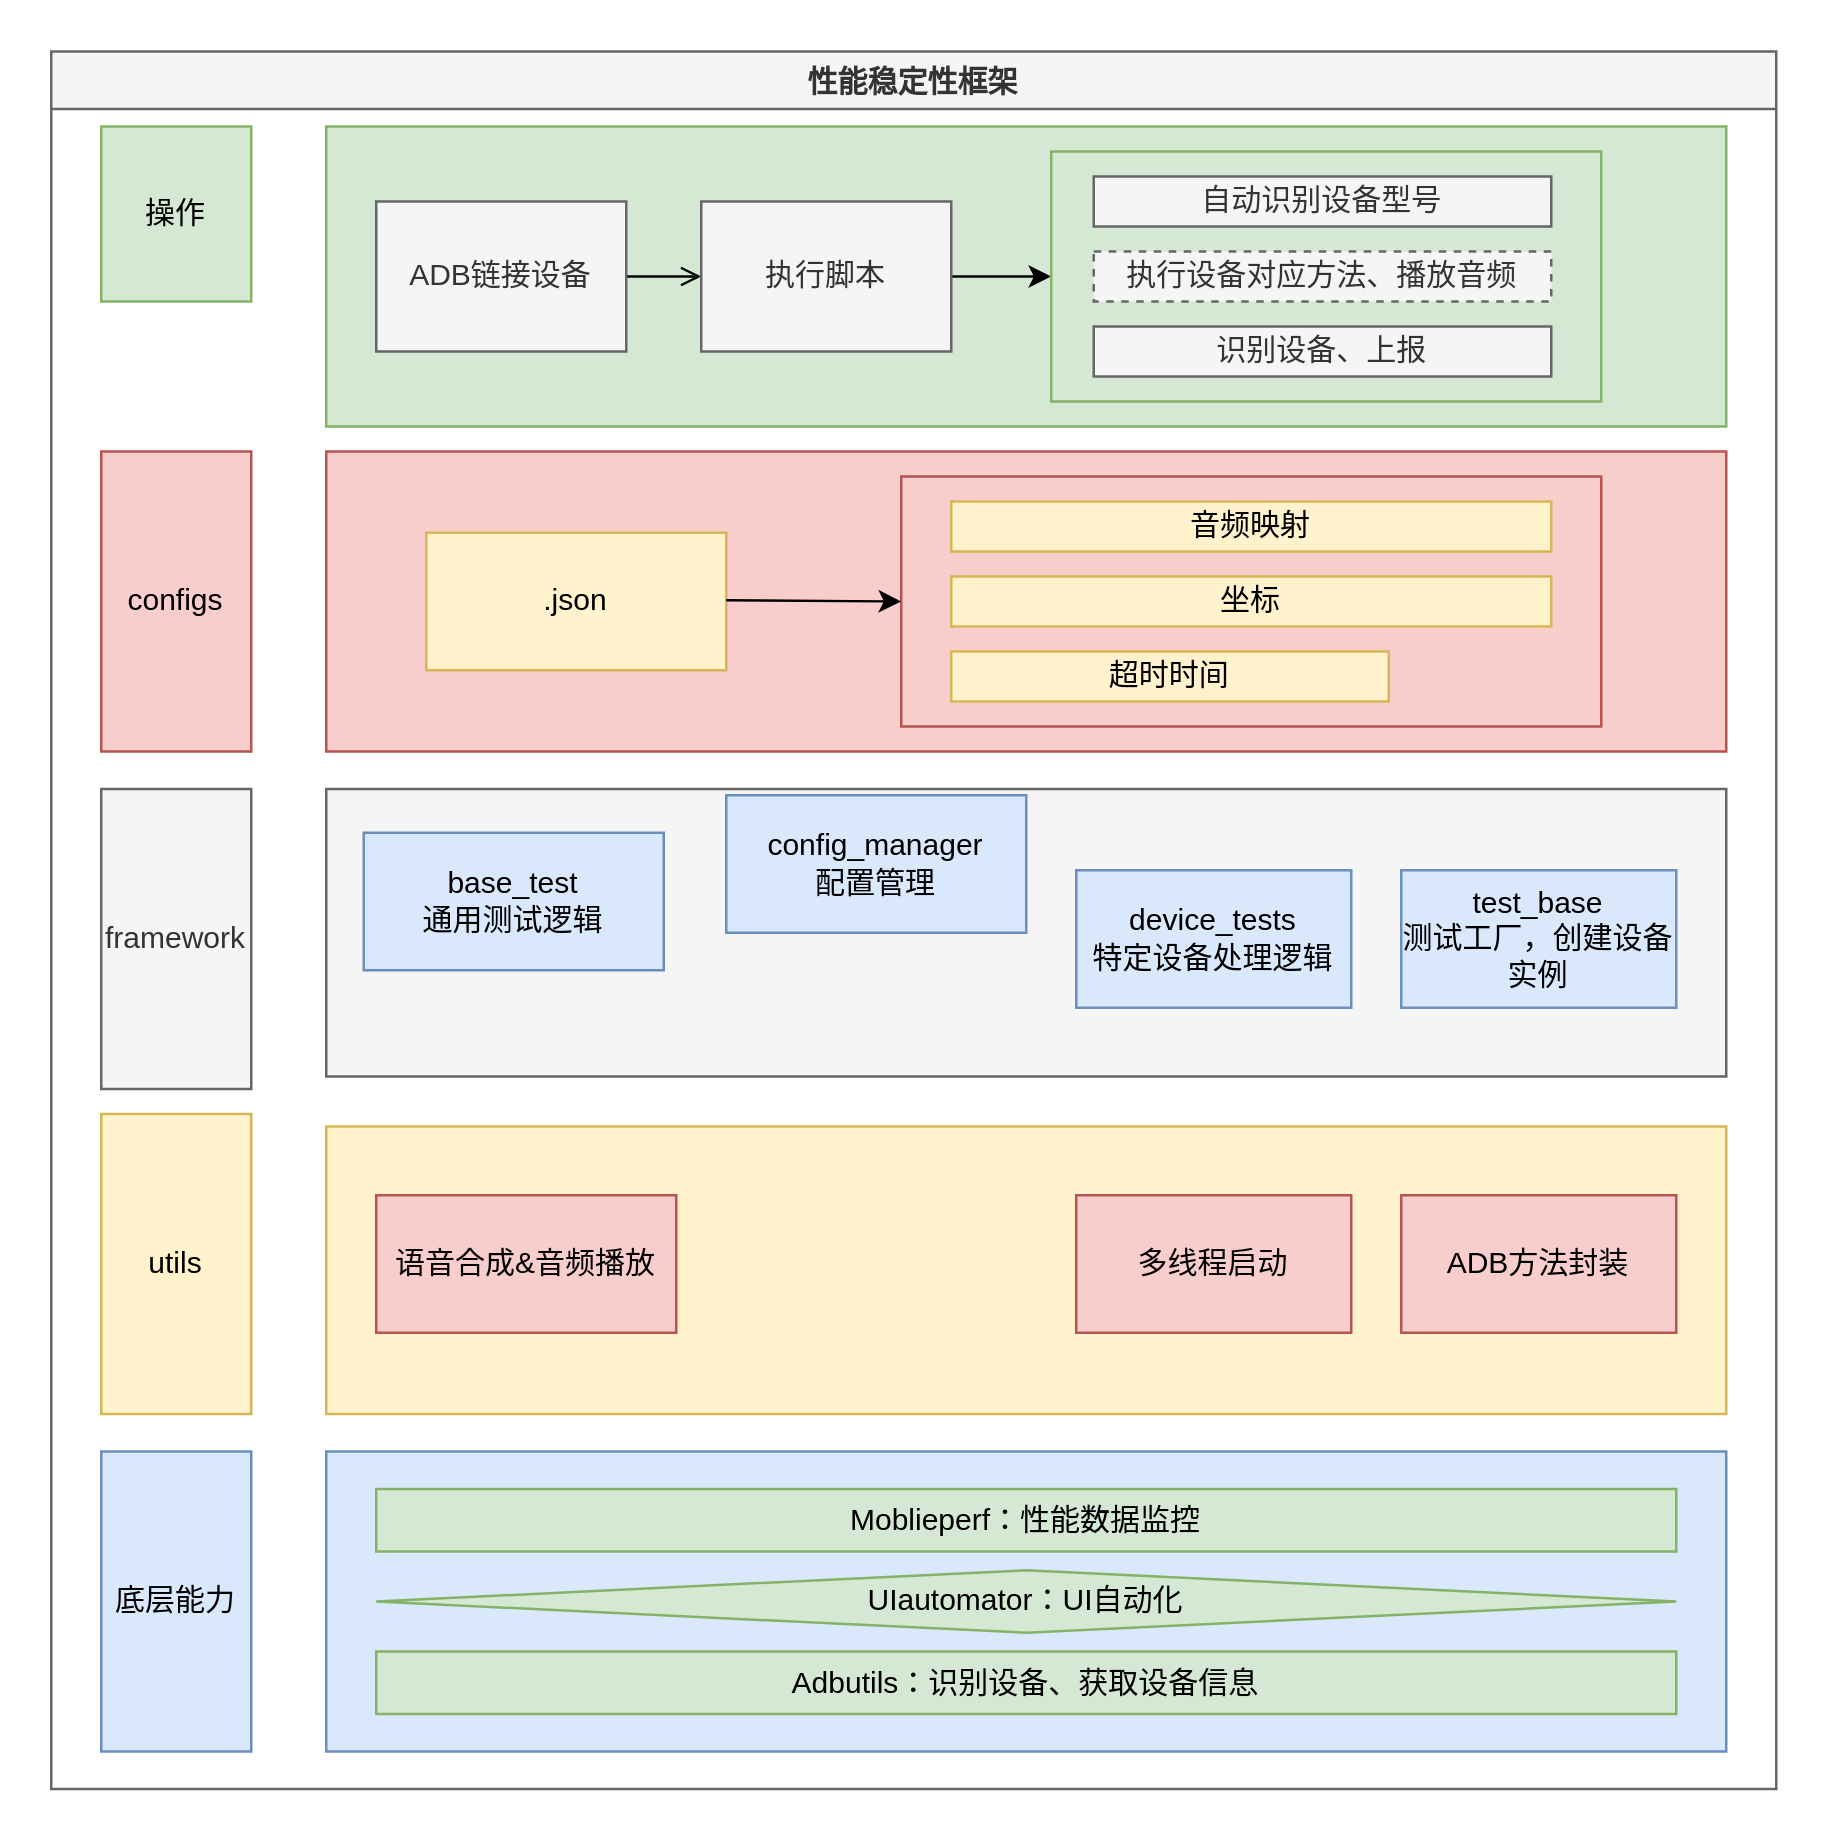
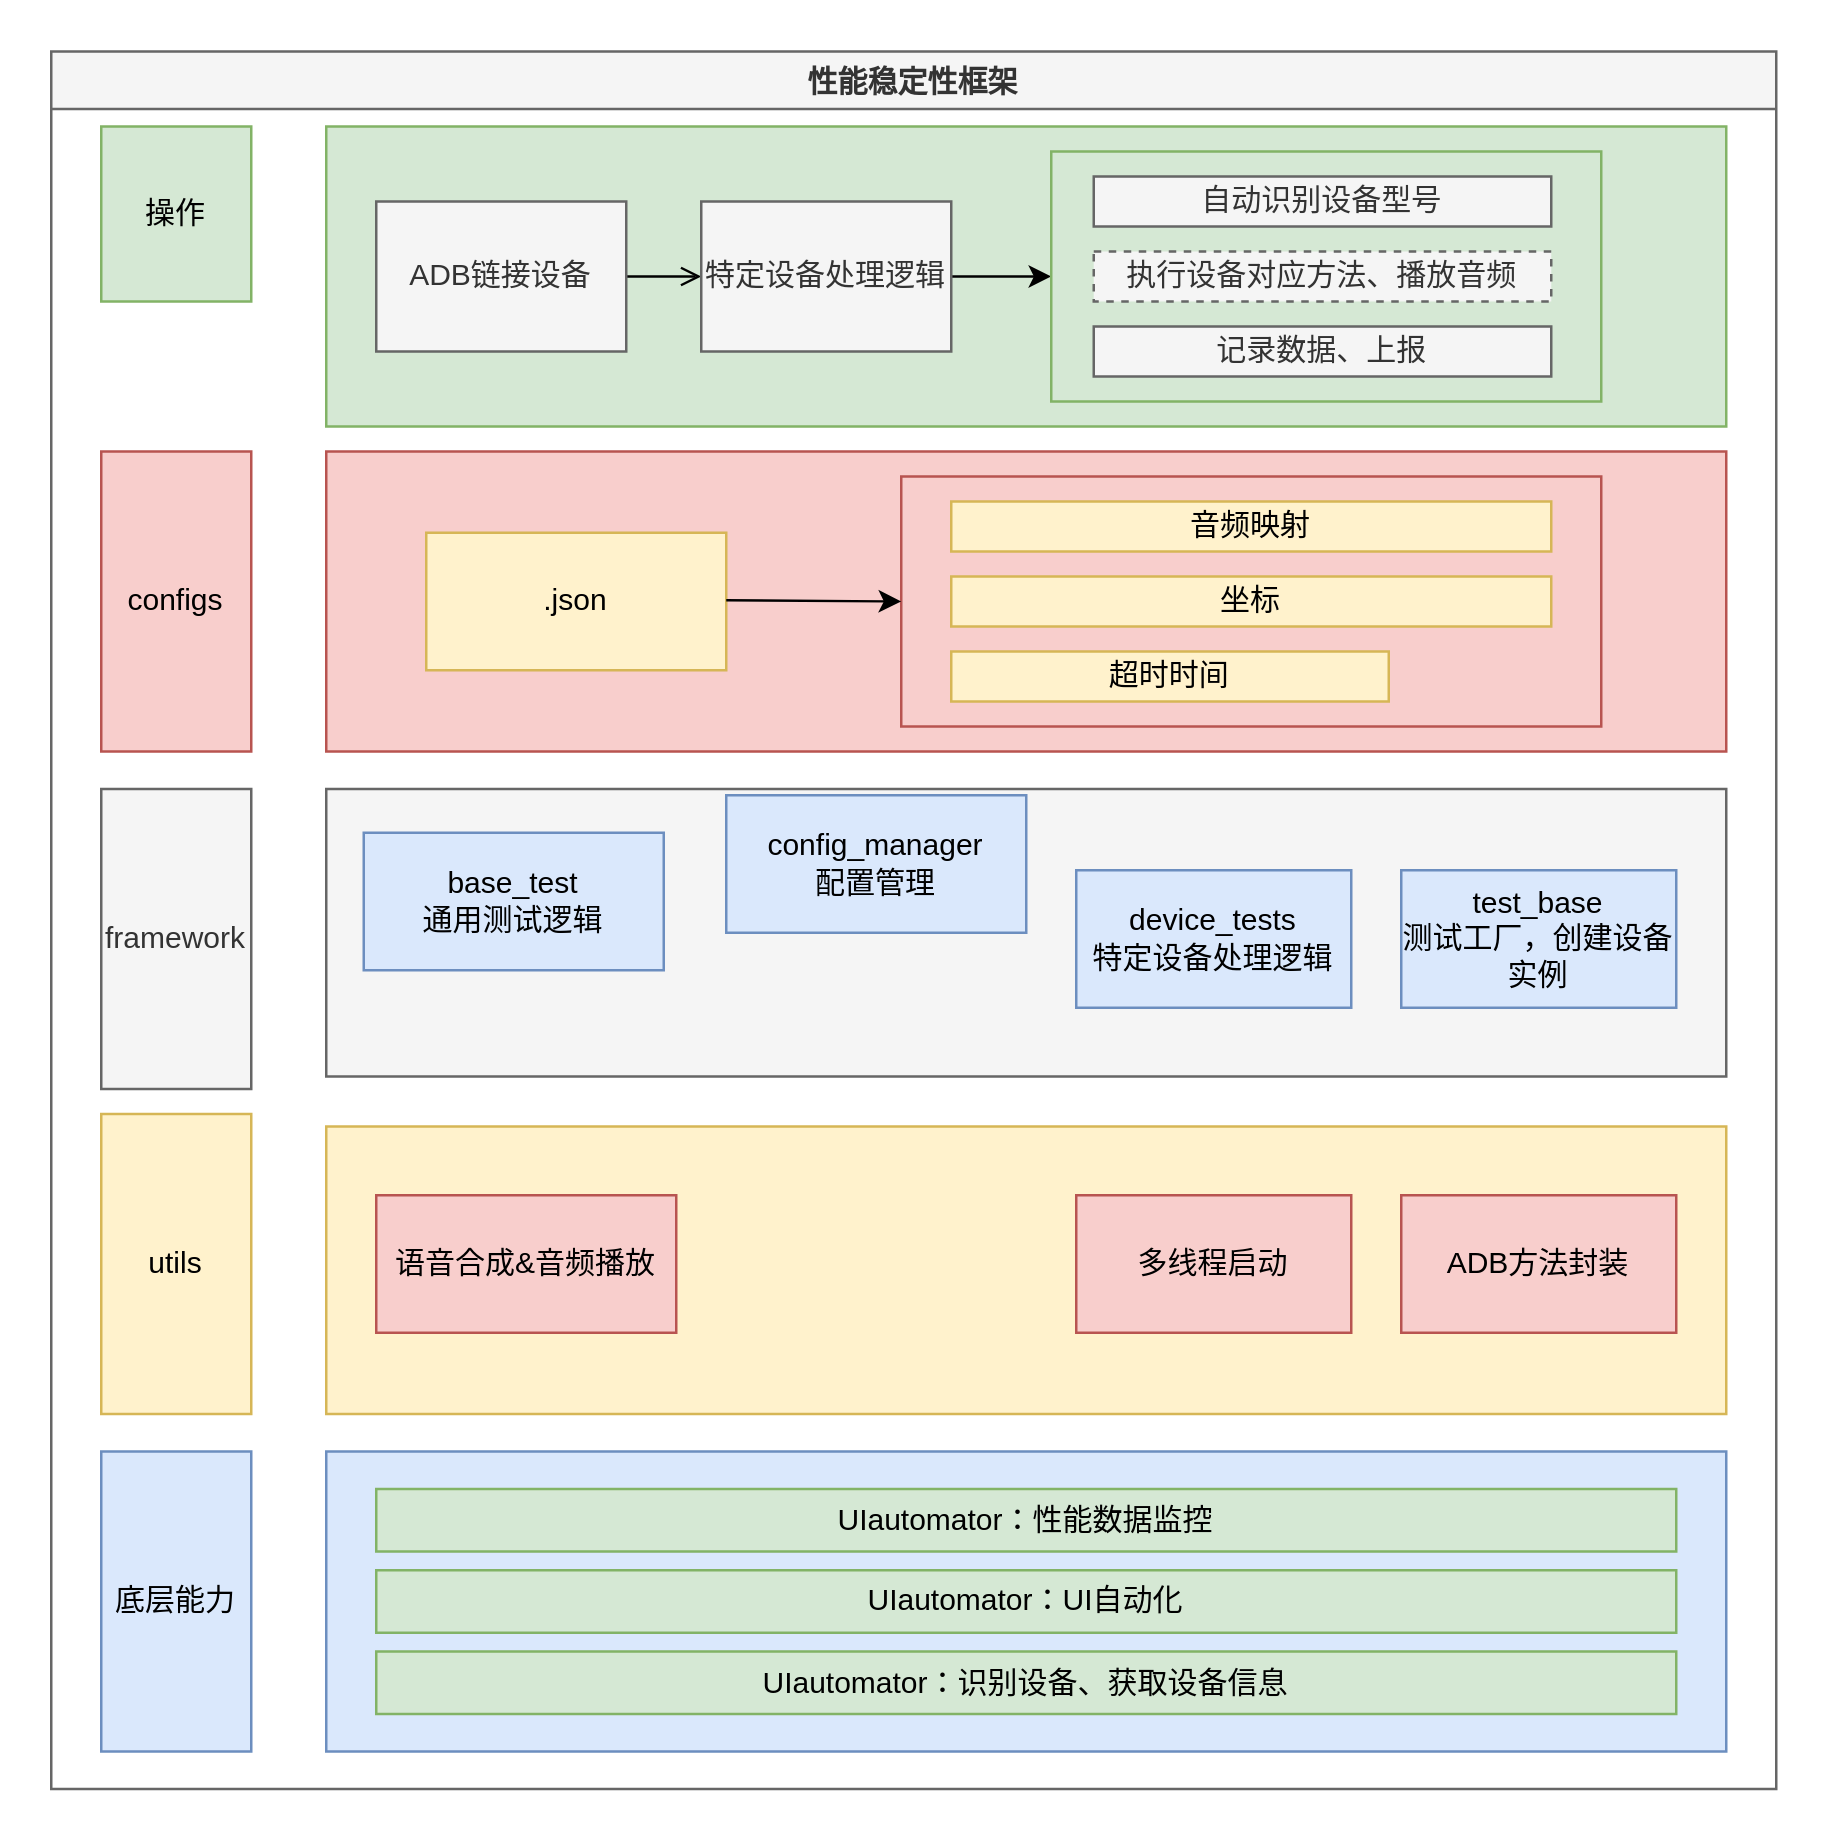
- <mxCell id="29" value="执行脚本" style="rounded=0;whiteSpace=wrap;html=1;fillColor=#f5f5f5;fontColor=#333333;strokeColor=#666666;" parent="2" vertex="1"><mxGeometry x="260" y="60" width="100" height="60" as="geometry" /></mxCell>
+ <mxCell id="29" value="特定设备处理逻辑" style="rounded=0;whiteSpace=wrap;html=1;fillColor=#f5f5f5;fontColor=#333333;strokeColor=#666666;" parent="2" vertex="1"><mxGeometry x="260" y="60" width="100" height="60" as="geometry" /></mxCell>
- <mxCell id="33" value="识别设备、上报" style="rounded=0;whiteSpace=wrap;html=1;fillColor=#f5f5f5;fontColor=#333333;strokeColor=#666666;" parent="2" vertex="1"><mxGeometry x="417" y="110" width="183" height="20" as="geometry" /></mxCell>
+ <mxCell id="33" value="记录数据、上报" style="rounded=0;whiteSpace=wrap;html=1;fillColor=#f5f5f5;fontColor=#333333;strokeColor=#666666;" parent="2" vertex="1"><mxGeometry x="417" y="110" width="183" height="20" as="geometry" /></mxCell>
- <mxCell id="12" value="&lt;span style=&quot;text-wrap-mode: nowrap;&quot;&gt;Moblieperf：性能数据监控&lt;/span&gt;" style="rounded=0;whiteSpace=wrap;html=1;fillColor=#d5e8d4;strokeColor=#82b366;" parent="2" vertex="1"><mxGeometry x="130" y="575" width="520" height="25" as="geometry" /></mxCell>
+ <mxCell id="12" value="&lt;span style=&quot;text-wrap-mode: nowrap;&quot;&gt;UIautomator：性能数据监控&lt;/span&gt;" style="rounded=0;whiteSpace=wrap;html=1;fillColor=#d5e8d4;strokeColor=#82b366;" parent="2" vertex="1"><mxGeometry x="130" y="575" width="520" height="25" as="geometry" /></mxCell>
- <mxCell id="13" value="UIautomator：UI自动化" style="rhombus;whiteSpace=wrap;html=1;fillColor=#d5e8d4;strokeColor=#82b366;" parent="2" vertex="1"><mxGeometry x="130" y="607.5" width="520" height="25" as="geometry" /></mxCell>
+ <mxCell id="13" value="UIautomator：UI自动化" style="rounded=0;whiteSpace=wrap;html=1;fillColor=#d5e8d4;strokeColor=#82b366;" parent="2" vertex="1"><mxGeometry x="130" y="607.5" width="520" height="25" as="geometry" /></mxCell>
- <mxCell id="20" value="&lt;span style=&quot;text-wrap-mode: nowrap;&quot;&gt;Adbutils：识别设备、获取设备信息&lt;/span&gt;" style="rounded=0;whiteSpace=wrap;html=1;fillColor=#d5e8d4;strokeColor=#82b366;" parent="2" vertex="1"><mxGeometry x="130" y="640" width="520" height="25" as="geometry" /></mxCell>
+ <mxCell id="20" value="&lt;span style=&quot;text-wrap-mode: nowrap;&quot;&gt;UIautomator：识别设备、获取设备信息&lt;/span&gt;" style="rounded=0;whiteSpace=wrap;html=1;fillColor=#d5e8d4;strokeColor=#82b366;" parent="2" vertex="1"><mxGeometry x="130" y="640" width="520" height="25" as="geometry" /></mxCell>
